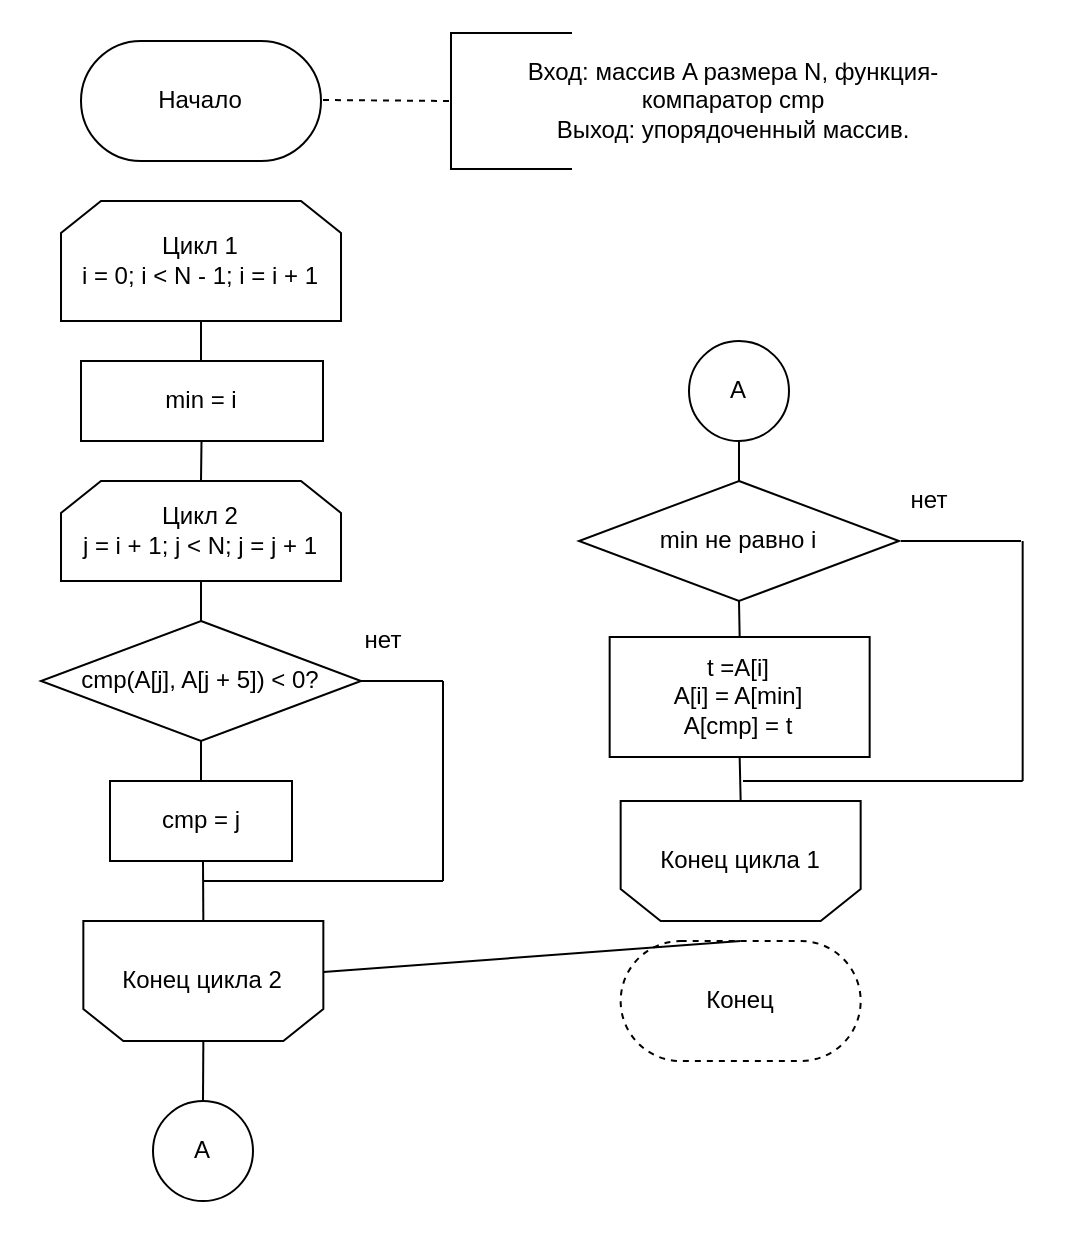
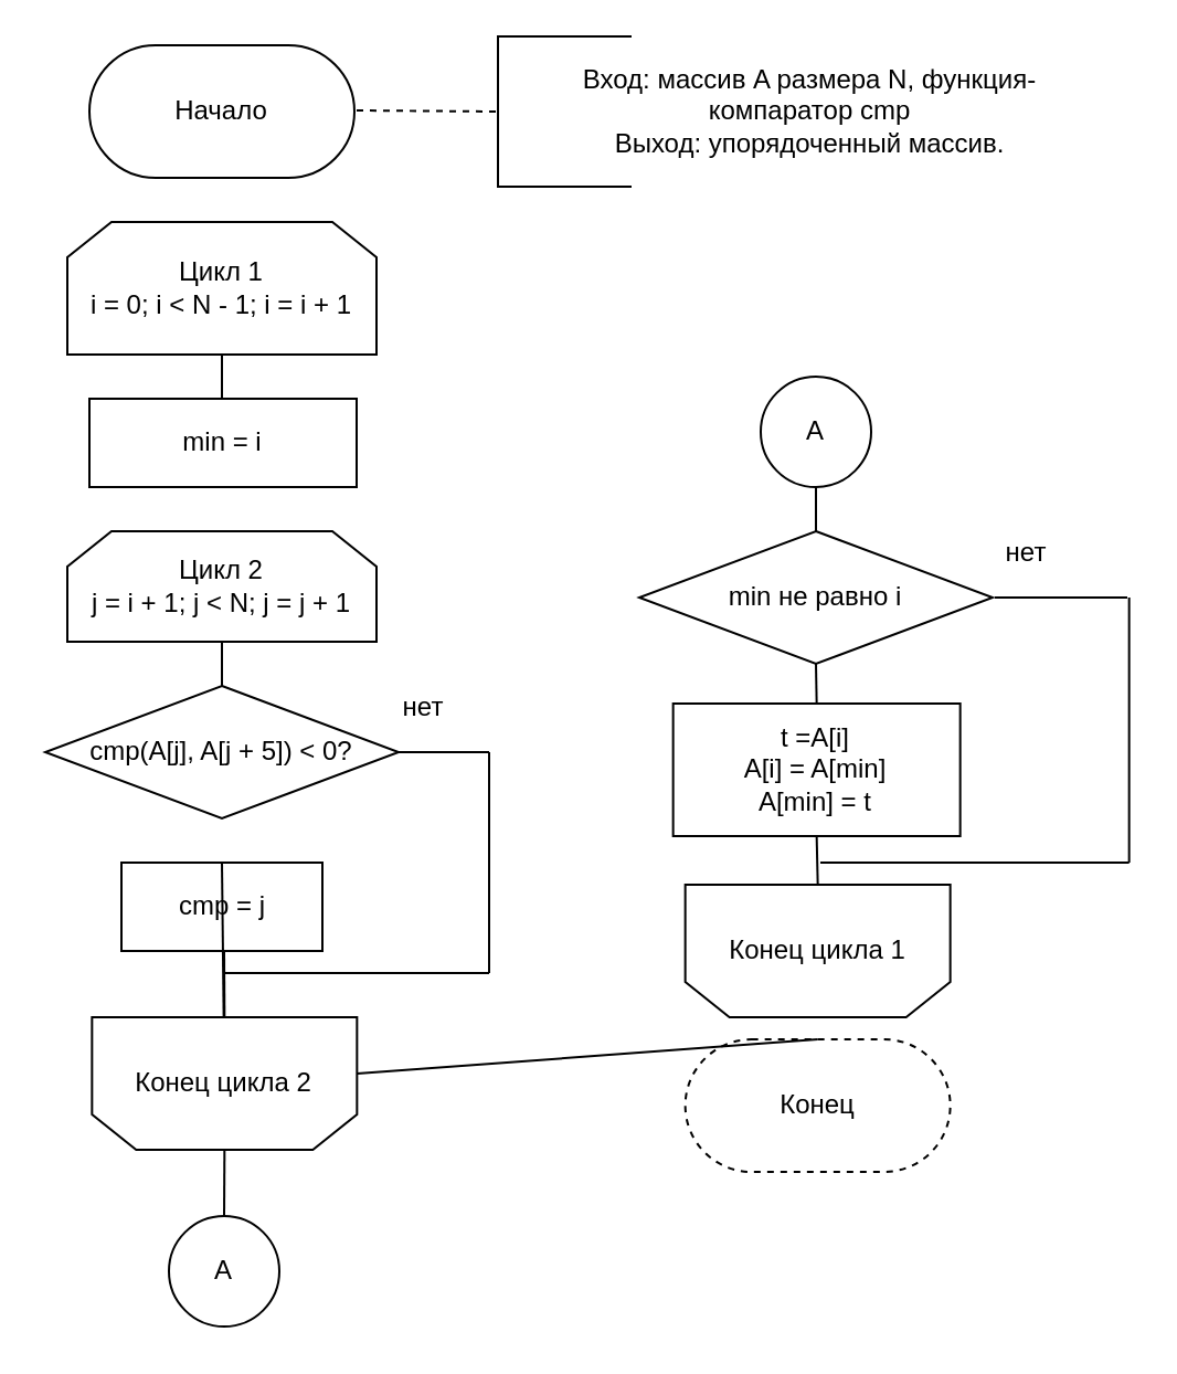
- <mxCell id="21" value="" style="endArrow=none;html=1;entryX=0.5;entryY=0;entryDx=0;entryDy=0;" parent="1" source="15" target="5" edge="1"><mxGeometry width="50" height="50" relative="1" as="geometry"><mxPoint x="81" y="340" as="sourcePoint" /><mxPoint x="131" y="290" as="targetPoint" /></mxGeometry></mxCell>
- <mxCell id="22" value="&lt;div&gt;t =A[i]&lt;/div&gt;&lt;div&gt;A[i] = A[min]&lt;/div&gt;&lt;div&gt;A[cmp] = t&lt;/div&gt;" style="rounded=0;whiteSpace=wrap;html=1;" parent="1" vertex="1"><mxGeometry x="304.33" y="318" width="130" height="60" as="geometry" /></mxCell>
+ <mxCell id="22" value="&lt;div&gt;t =A[i]&lt;/div&gt;&lt;div&gt;A[i] = A[min]&lt;/div&gt;&lt;div&gt;A[min] = t&lt;/div&gt;" style="rounded=0;whiteSpace=wrap;html=1;" parent="1" vertex="1"><mxGeometry x="304.33" y="318" width="130" height="60" as="geometry" /></mxCell>
- <mxCell id="23" value="" style="endArrow=none;html=1;entryX=0.5;entryY=1;entryDx=0;entryDy=0;exitX=0.5;exitY=0;exitDx=0;exitDy=0;" parent="1" source="14" target="13" edge="1"><mxGeometry width="50" height="50" relative="1" as="geometry"><mxPoint x="161" y="460" as="sourcePoint" /><mxPoint x="211" y="410" as="targetPoint" /></mxGeometry></mxCell>
+ <mxCell id="23" value="" style="endArrow=none;html=1;exitX=0.5;exitY=0;exitDx=0;exitDy=0;" parent="1" source="14" target="10" edge="1"><mxGeometry width="50" height="50" relative="1" as="geometry"><mxPoint x="161" y="460" as="sourcePoint" /><mxPoint x="211" y="410" as="targetPoint" /></mxGeometry></mxCell>
